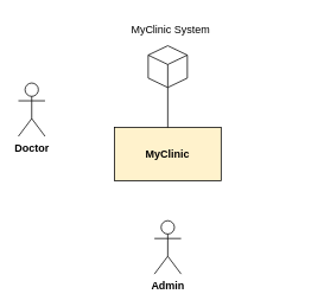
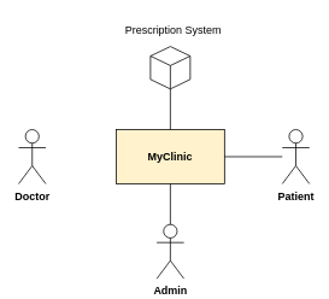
- <mxCell id="10" value="MyClinic System" style="text;html=1;align=center;verticalAlign=middle;resizable=0;points=[];autosize=1;strokeColor=none;fillColor=none;" parent="9" vertex="1"><mxGeometry width="125" height="26" as="geometry" /></mxCell>
+ <mxCell id="10" value="Prescription System" style="text;html=1;align=center;verticalAlign=middle;resizable=0;points=[];autosize=1;strokeColor=none;fillColor=none;" parent="9" vertex="1"><mxGeometry width="125" height="26" as="geometry" /></mxCell>
- <mxCell id="3" value="&lt;b&gt;Doctor&lt;/b&gt;" style="shape=umlActor;verticalLabelPosition=bottom;verticalAlign=top;html=1;outlineConnect=0;" parent="1" vertex="1"><mxGeometry x="20" y="93" width="30" height="60" as="geometry" /></mxCell>
+ <mxCell id="3" value="&lt;b&gt;Doctor&lt;/b&gt;" style="shape=umlActor;verticalLabelPosition=bottom;verticalAlign=top;html=1;outlineConnect=0;" parent="1" vertex="1"><mxGeometry x="20" y="143" width="30" height="60" as="geometry" /></mxCell>
+ <mxCell id="4" style="rounded=0;orthogonalLoop=1;jettySize=auto;html=1;endArrow=none;endFill=0;" parent="1" source="5" target="2" edge="1"><mxGeometry relative="1" as="geometry"><mxPoint x="288" y="265" as="targetPoint" /></mxGeometry></mxCell>
+ <mxCell id="5" value="&lt;b&gt;Patient&lt;/b&gt;" style="shape=umlActor;verticalLabelPosition=bottom;verticalAlign=top;html=1;outlineConnect=0;" parent="1" vertex="1"><mxGeometry x="312" y="143" width="30" height="60" as="geometry" /></mxCell>
+ <mxCell id="7" style="rounded=0;orthogonalLoop=1;jettySize=auto;html=1;endArrow=none;endFill=0;" parent="1" source="6" target="2" edge="1"><mxGeometry relative="1" as="geometry"><mxPoint x="198" y="213" as="targetPoint" /><mxPoint x="198" y="265" as="sourcePoint" /></mxGeometry></mxCell>
